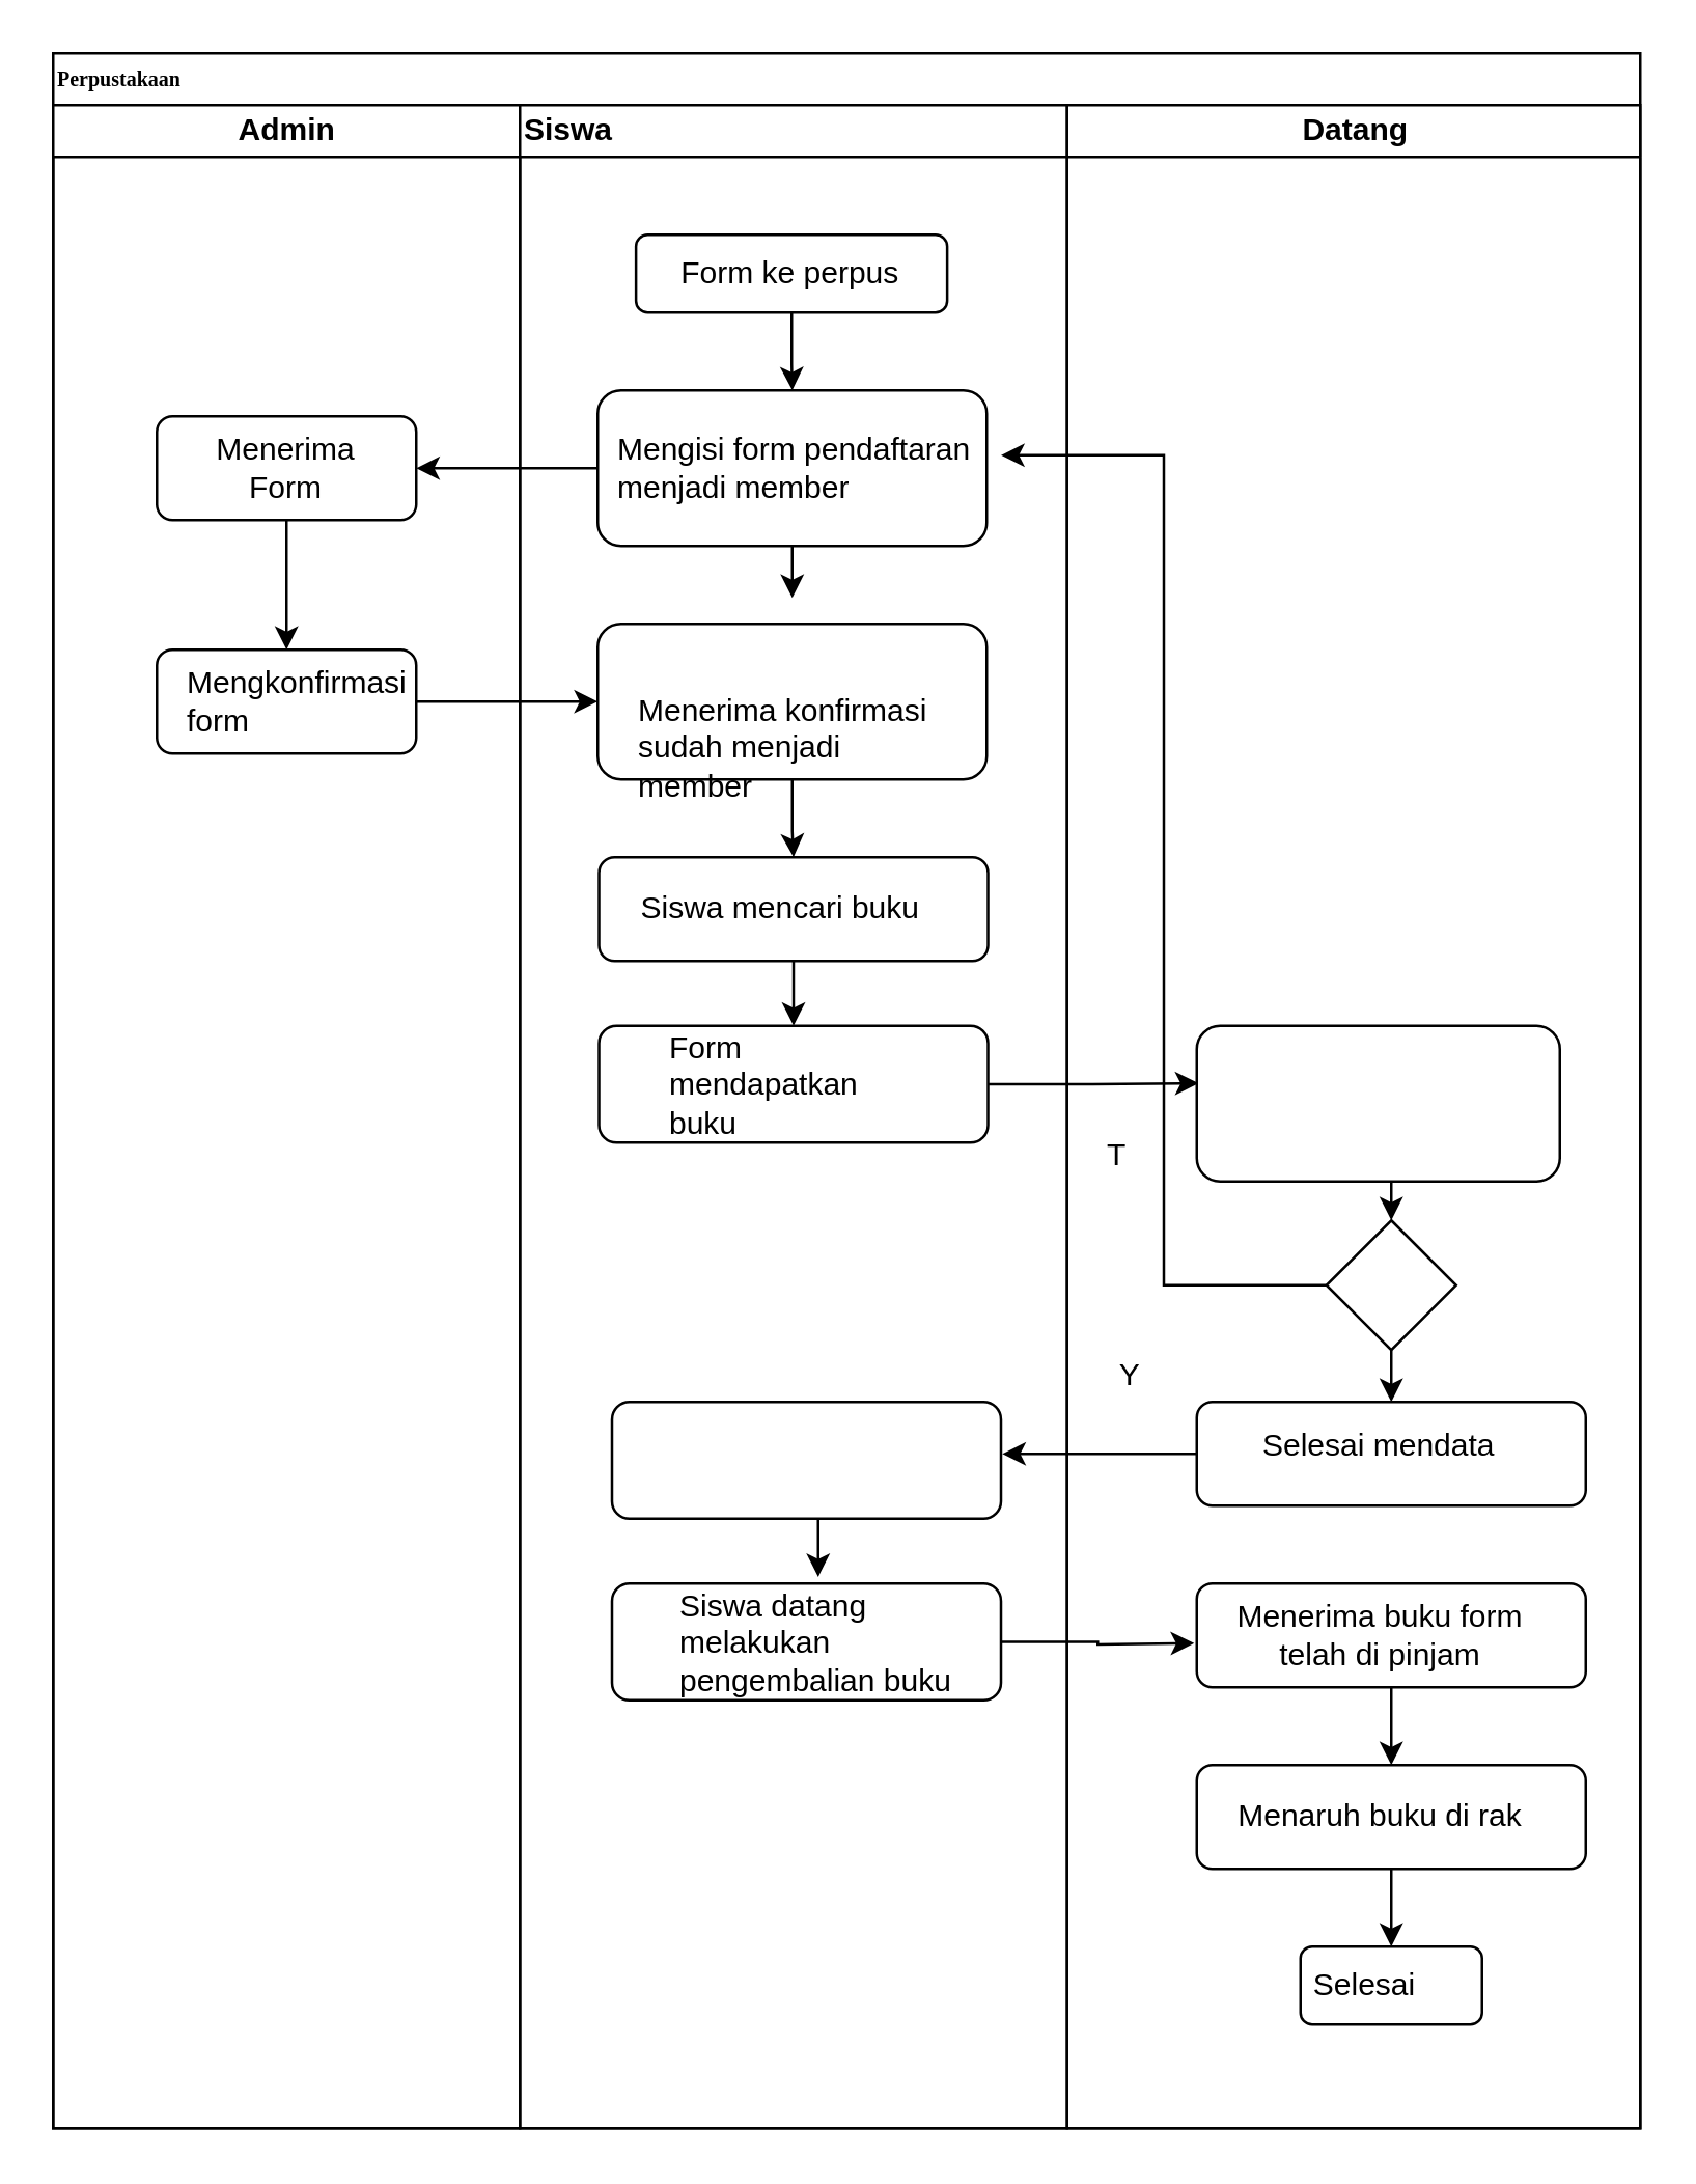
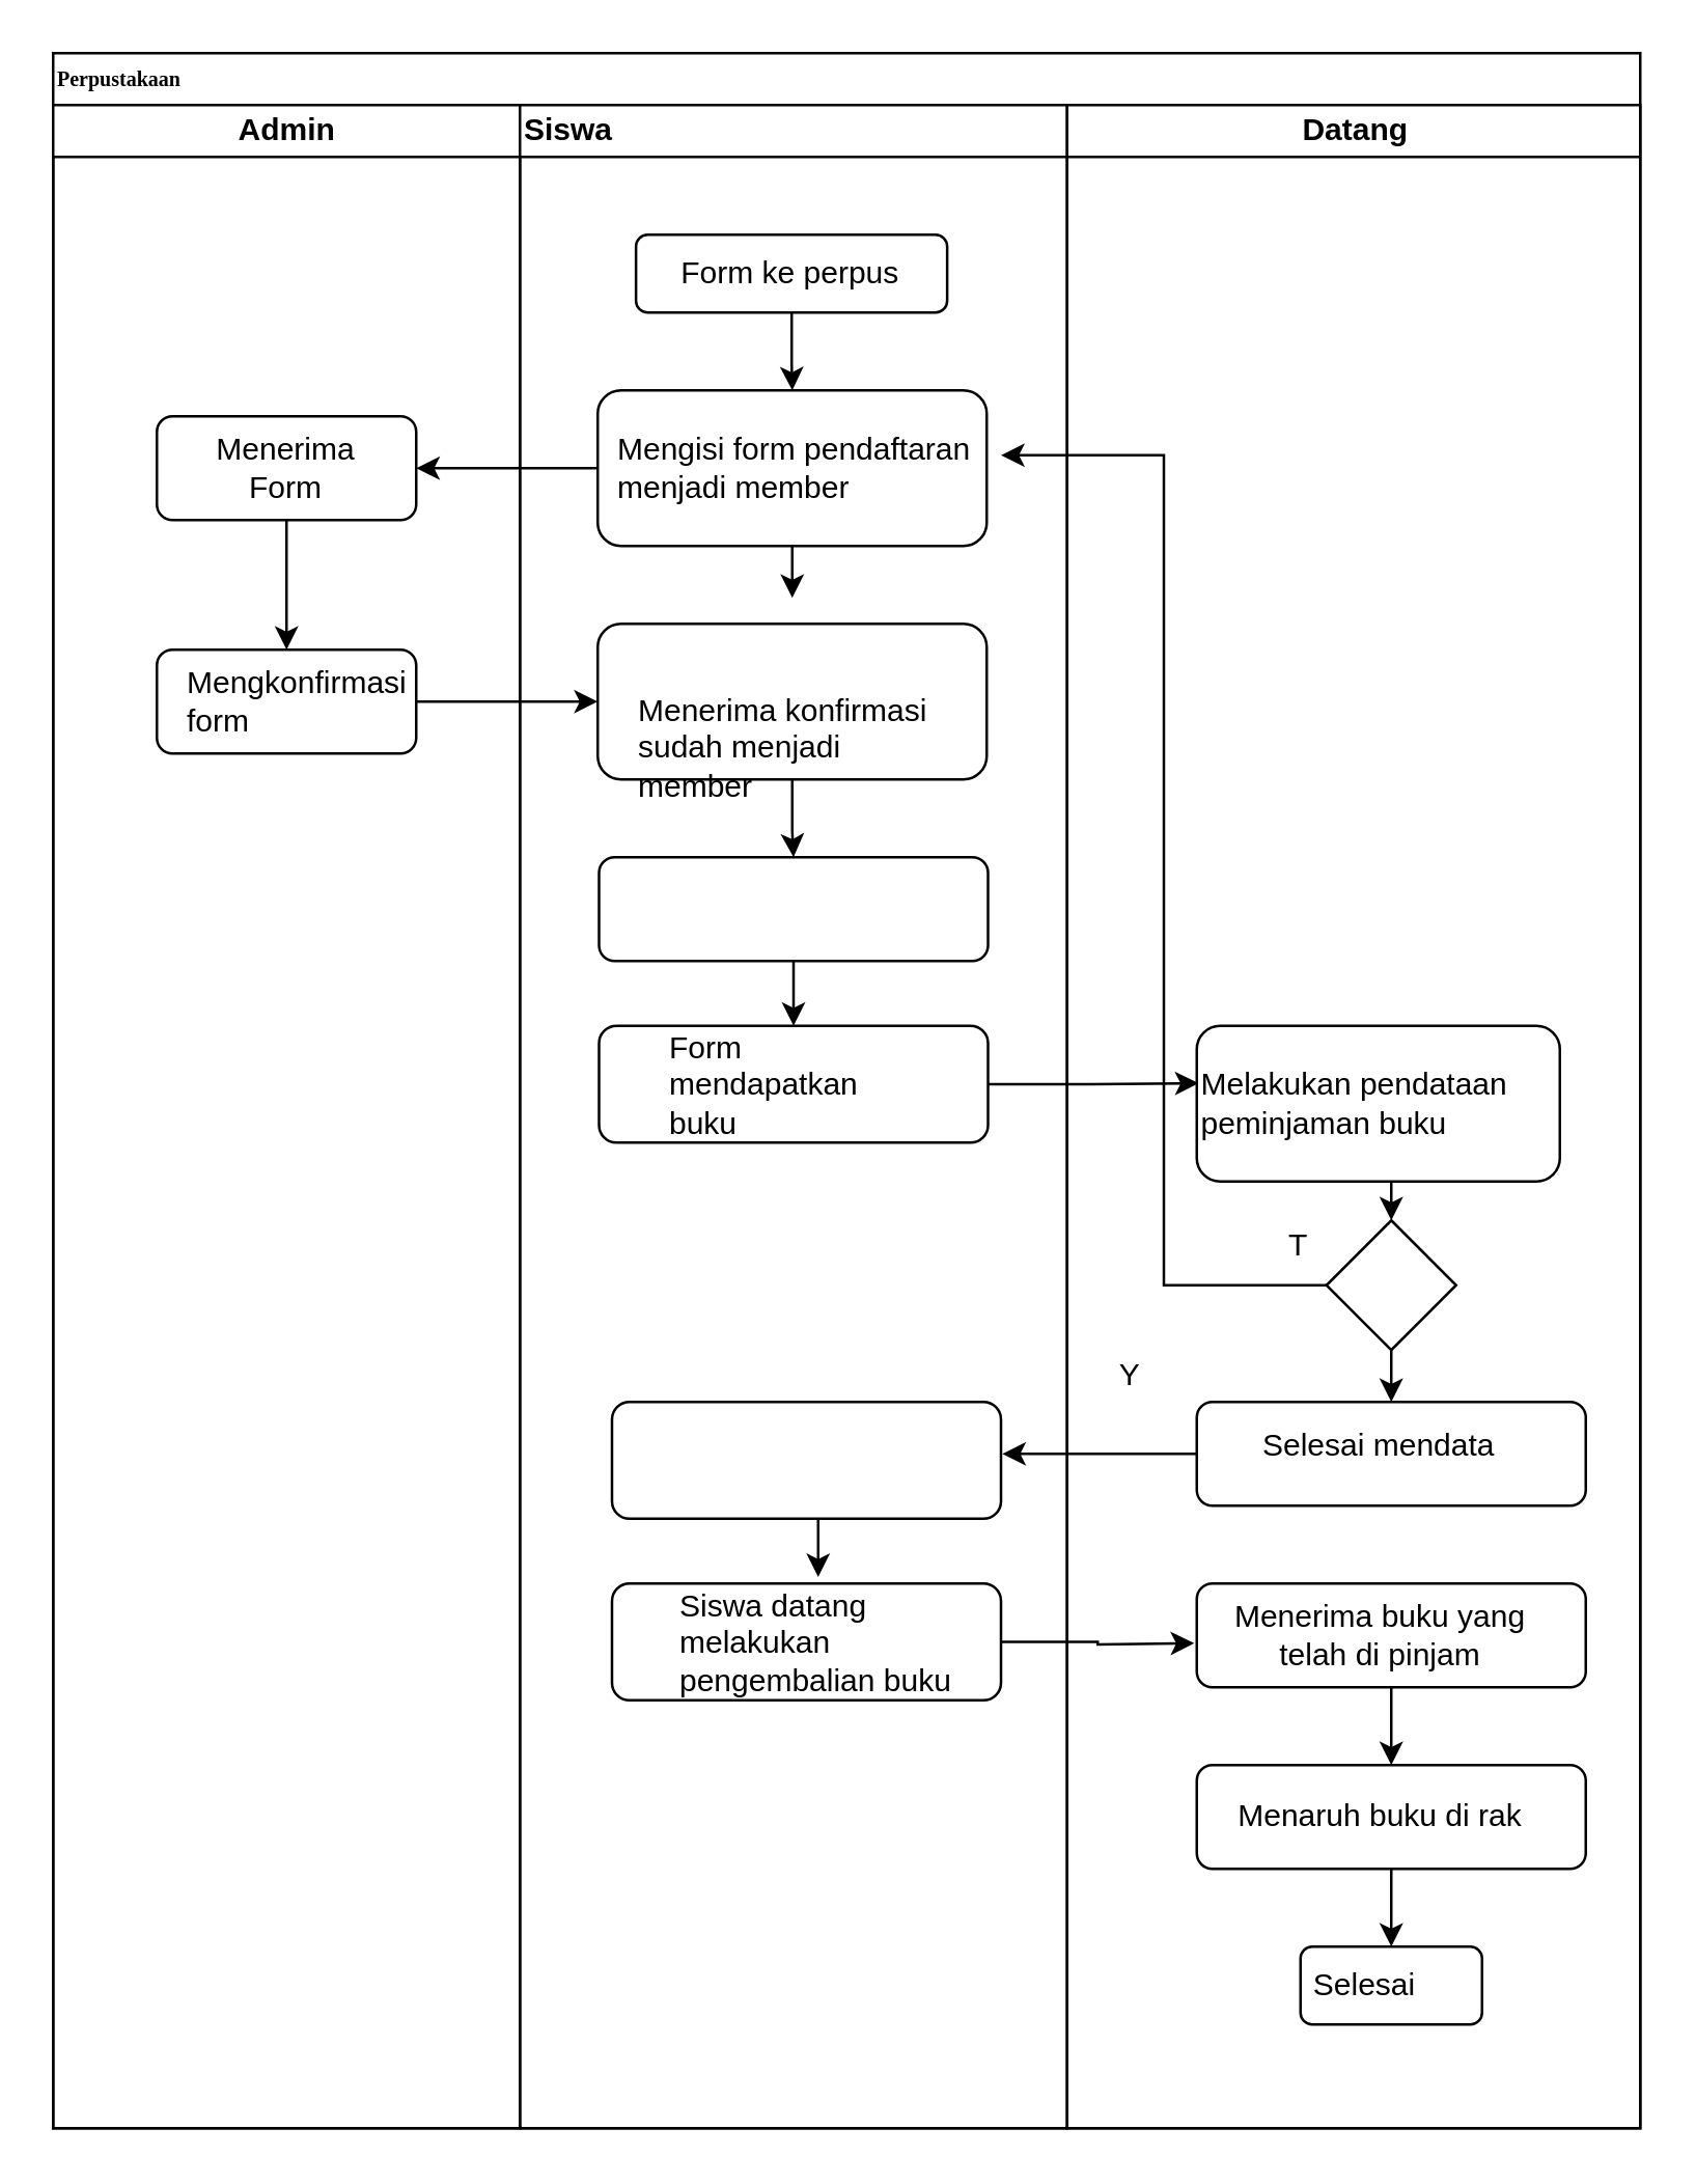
- <mxCell id="22" value="Siswa mencari buku" style="text;html=1;strokeColor=none;fillColor=none;align=left;verticalAlign=middle;whiteSpace=wrap;rounded=0;" parent="12" vertex="1"><mxGeometry x="45" y="300" width="110" height="20" as="geometry" /></mxCell>
+ <mxCell id="33" value="Melakukan pendataan peminjaman buku" style="text;html=1;strokeColor=none;fillColor=none;align=left;verticalAlign=middle;whiteSpace=wrap;rounded=0;" parent="30" vertex="1"><mxGeometry x="50" y="365" width="140" height="40" as="geometry" /></mxCell>
- <mxCell id="48" value="T" style="text;html=1;align=center;verticalAlign=middle;resizable=0;points=[];autosize=1;" parent="1" vertex="1"><mxGeometry x="420" y="435" width="20" height="20" as="geometry" /></mxCell>
+ <mxCell id="48" value="T" style="text;html=1;align=center;verticalAlign=middle;resizable=0;points=[];autosize=1;" parent="1" vertex="1"><mxGeometry x="490" y="470" width="20" height="20" as="geometry" /></mxCell>
- <mxCell id="40" value="Menerima buku form telah di pinjam" style="text;html=1;strokeColor=none;fillColor=none;align=center;verticalAlign=middle;whiteSpace=wrap;rounded=0;" parent="30" vertex="1"><mxGeometry x="60.5" y="580" width="120" height="20" as="geometry" /></mxCell>
+ <mxCell id="40" value="Menerima buku yang telah di pinjam" style="text;html=1;strokeColor=none;fillColor=none;align=center;verticalAlign=middle;whiteSpace=wrap;rounded=0;" parent="30" vertex="1"><mxGeometry x="60.5" y="580" width="120" height="20" as="geometry" /></mxCell>
